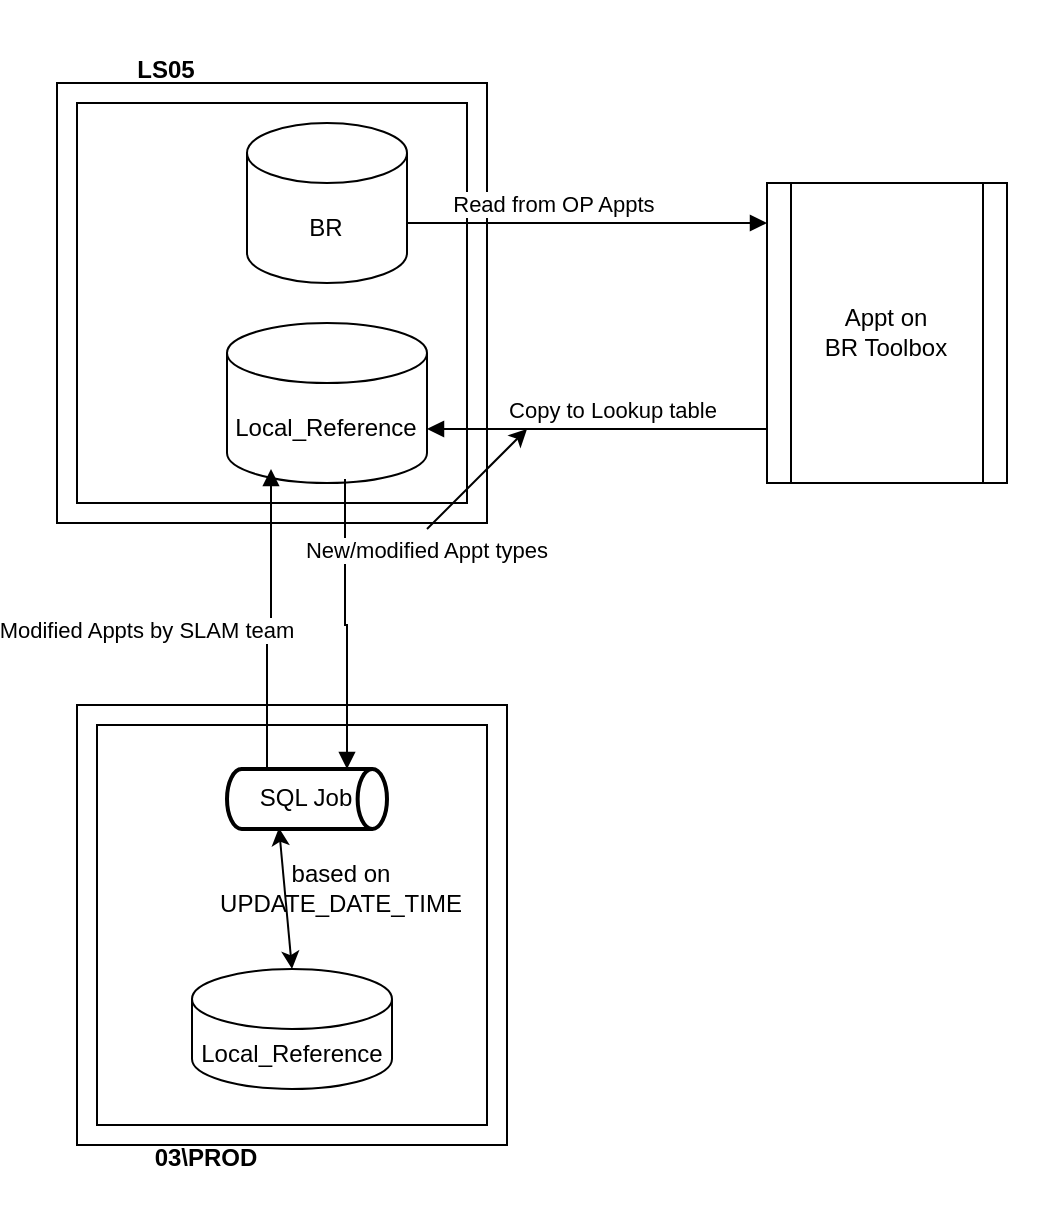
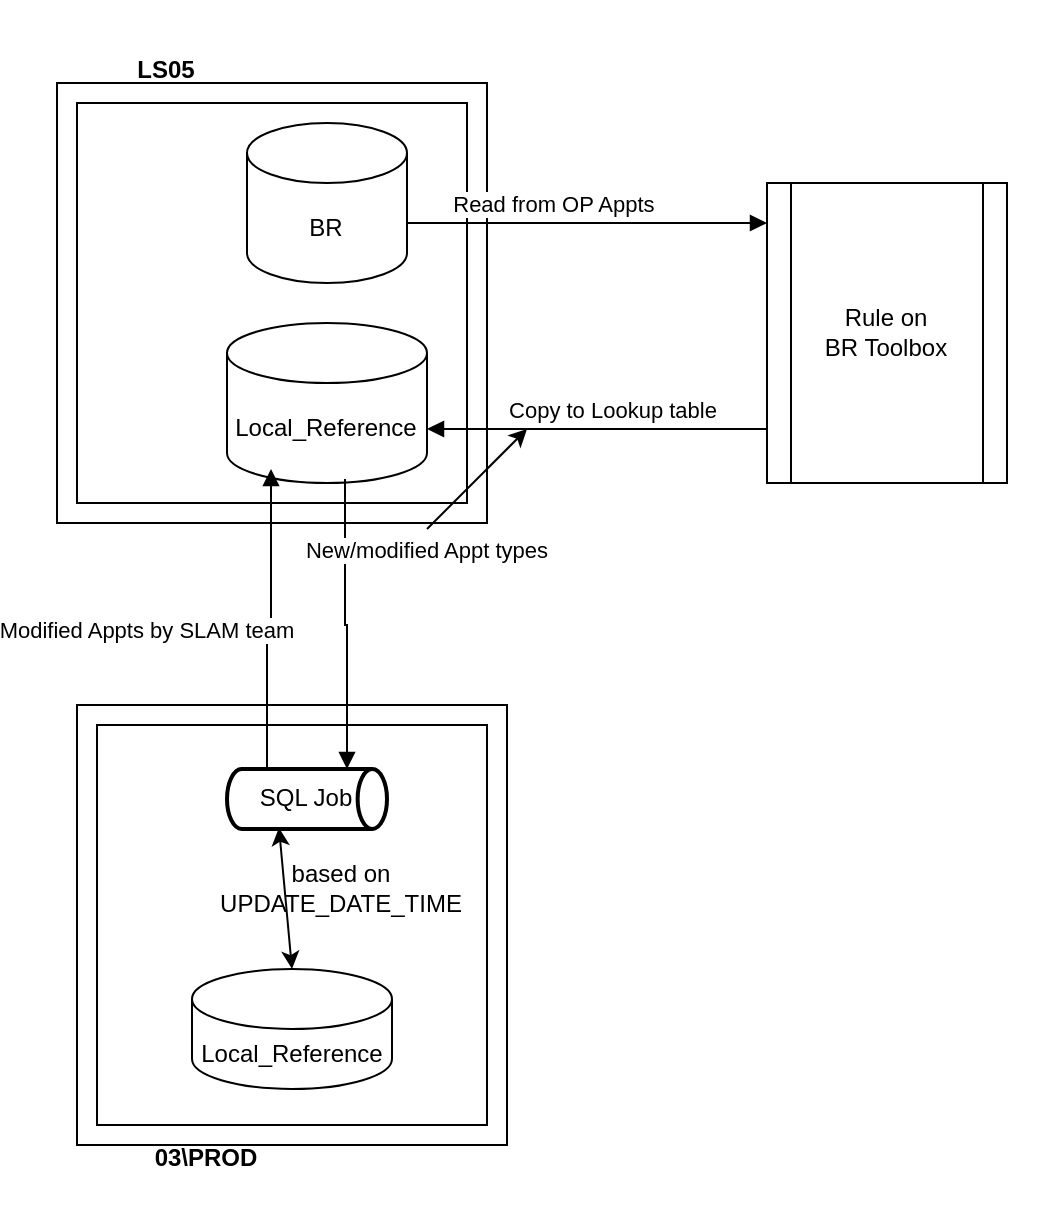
- <mxCell id="4" value="Appt on&lt;br&gt;BR Toolbox" style="shape=process;whiteSpace=wrap;html=1;backgroundOutline=1;" vertex="1" parent="1"><mxGeometry x="375" y="91" width="120" height="150" as="geometry" /></mxCell>
+ <mxCell id="4" value="Rule on&lt;br&gt;BR Toolbox" style="shape=process;whiteSpace=wrap;html=1;backgroundOutline=1;" vertex="1" parent="1"><mxGeometry x="375" y="91" width="120" height="150" as="geometry" /></mxCell>
